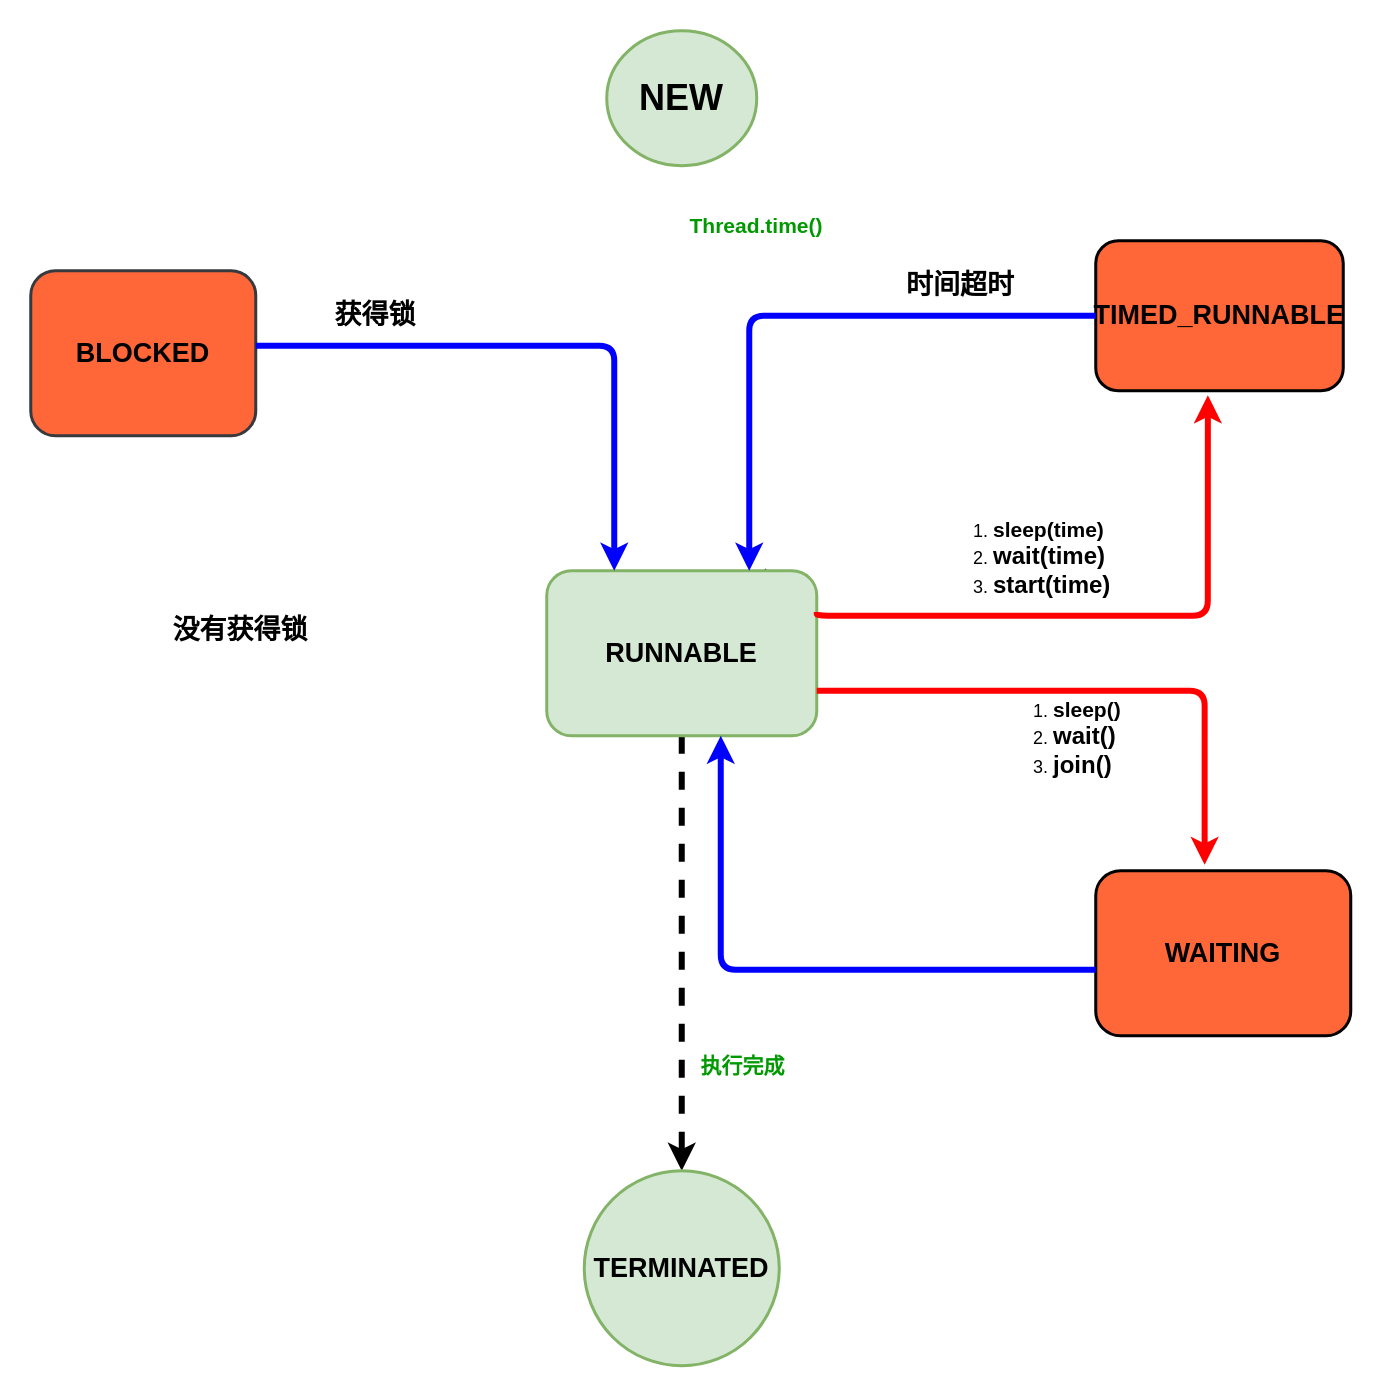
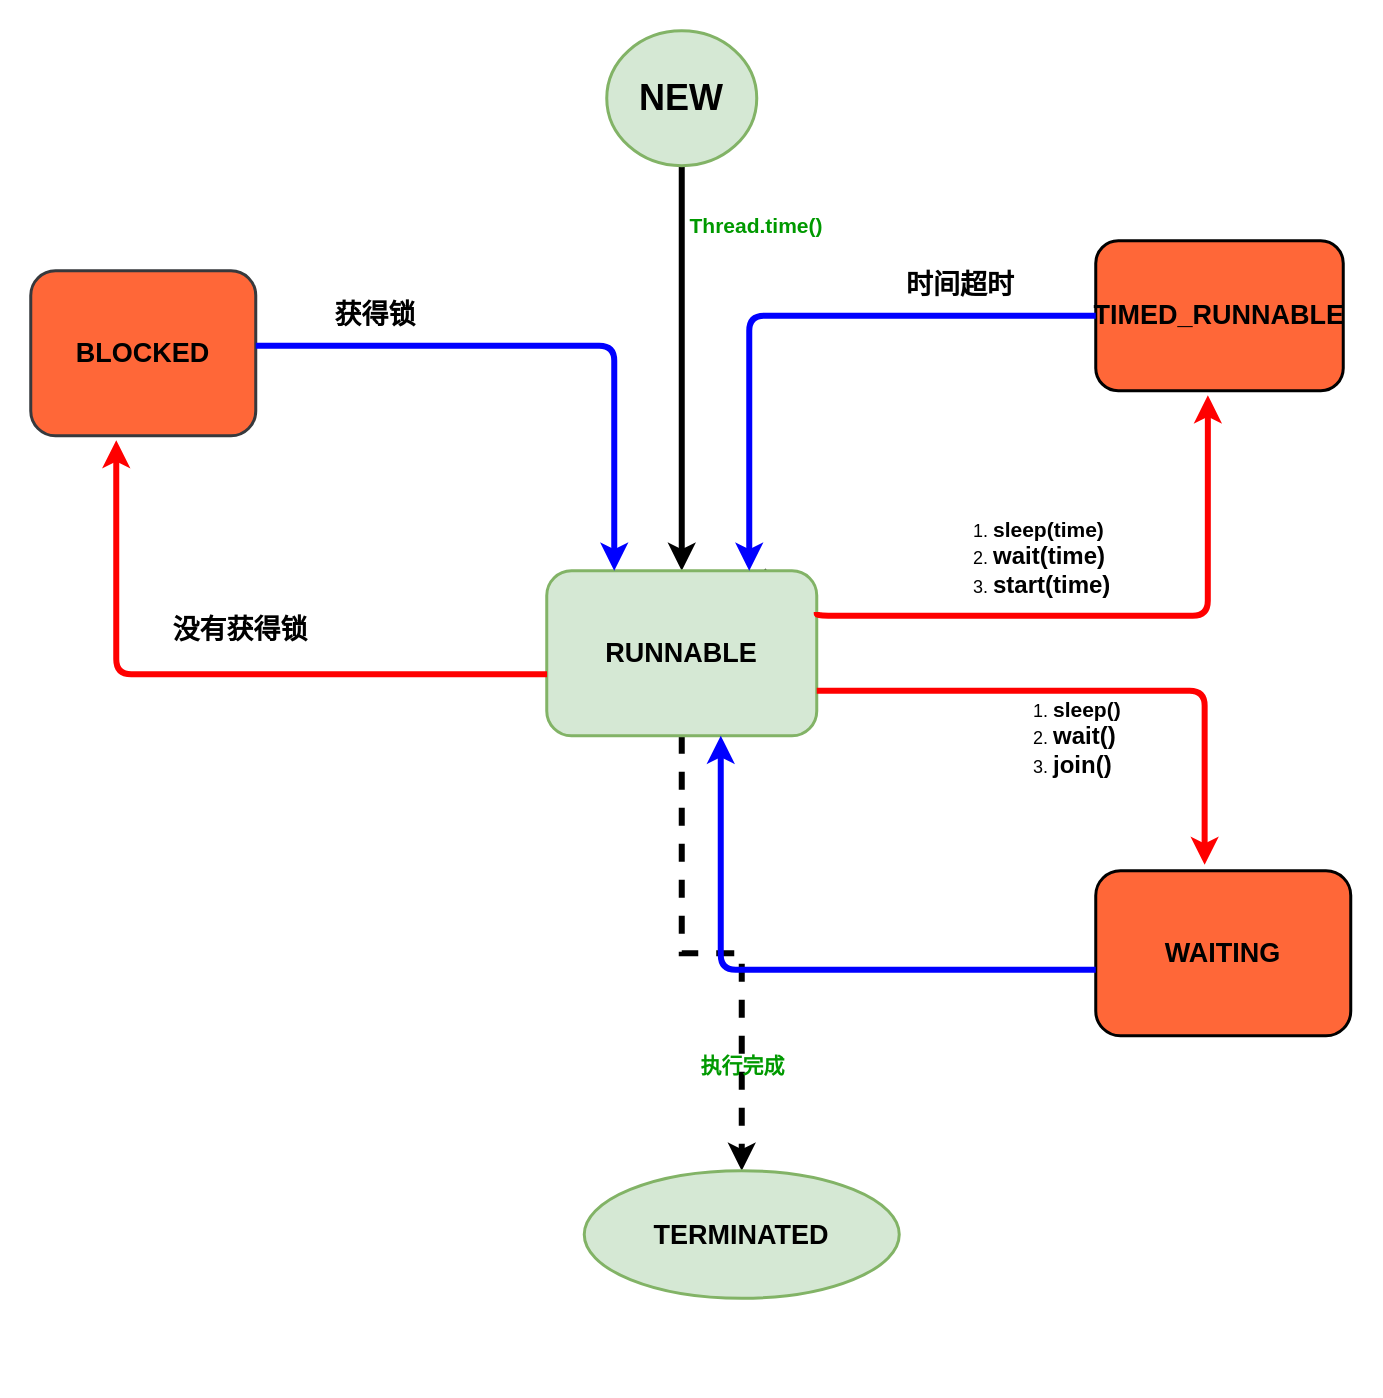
+ <mxCell id="2" style="edgeStyle=orthogonalEdgeStyle;rounded=0;orthogonalLoop=1;jettySize=auto;html=1;entryX=0.5;entryY=0;entryDx=0;entryDy=0;strokeWidth=4;" edge="1" parent="1" source="3" target="10"><mxGeometry relative="1" as="geometry" /></mxCell>
+ <mxCell id="11" value="" style="edgeStyle=segmentEdgeStyle;endArrow=classic;html=1;strokeWidth=4;exitX=0.001;exitY=0.627;exitDx=0;exitDy=0;exitPerimeter=0;entryX=0.38;entryY=1.027;entryDx=0;entryDy=0;entryPerimeter=0;strokeColor=#FF0000;" edge="1" parent="1" source="10" target="6"><mxGeometry width="50" height="50" relative="1" as="geometry"><mxPoint x="310" y="430" as="sourcePoint" /><mxPoint x="80" y="330" as="targetPoint" /><Array as="points"><mxPoint x="77" y="449" /></Array></mxGeometry></mxCell>
- <mxCell id="5" value="&lt;b style=&quot;font-size: 18px&quot;&gt;TERMINATED&lt;/b&gt;" style="ellipse;whiteSpace=wrap;html=1;aspect=fixed;strokeWidth=2;fillColor=#d5e8d4;strokeColor=#82b366;" vertex="1" parent="1"><mxGeometry x="389" y="780" width="130" height="130" as="geometry" /></mxCell>
+ <mxCell id="5" value="&lt;b style=&quot;font-size: 18px&quot;&gt;TERMINATED&lt;/b&gt;" style="ellipse;whiteSpace=wrap;html=1;aspect=fixed;strokeWidth=2;fillColor=#d5e8d4;strokeColor=#82b366;" vertex="1" parent="1"><mxGeometry x="389" y="780" width="210" height="85" as="geometry" /></mxCell>
